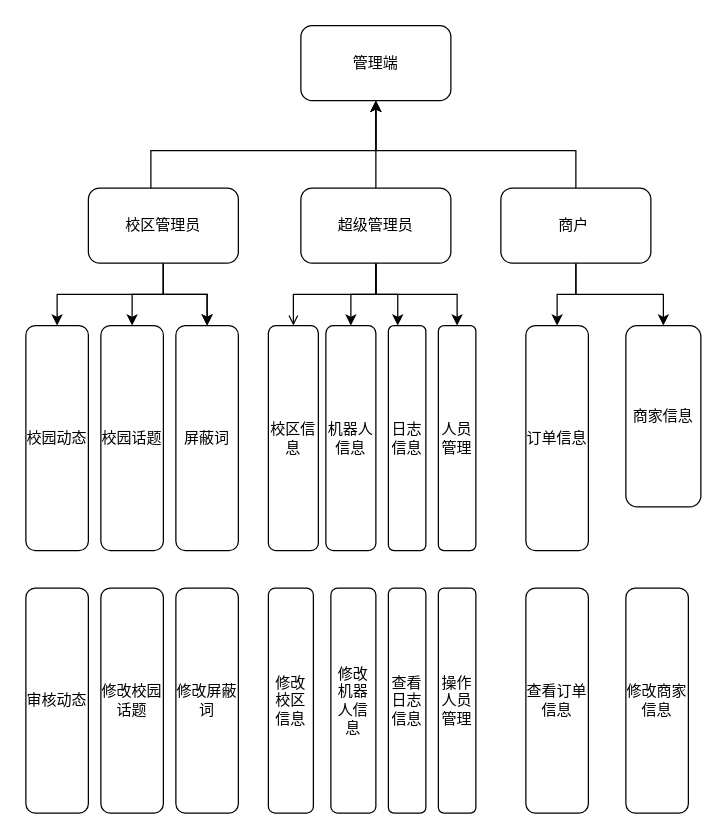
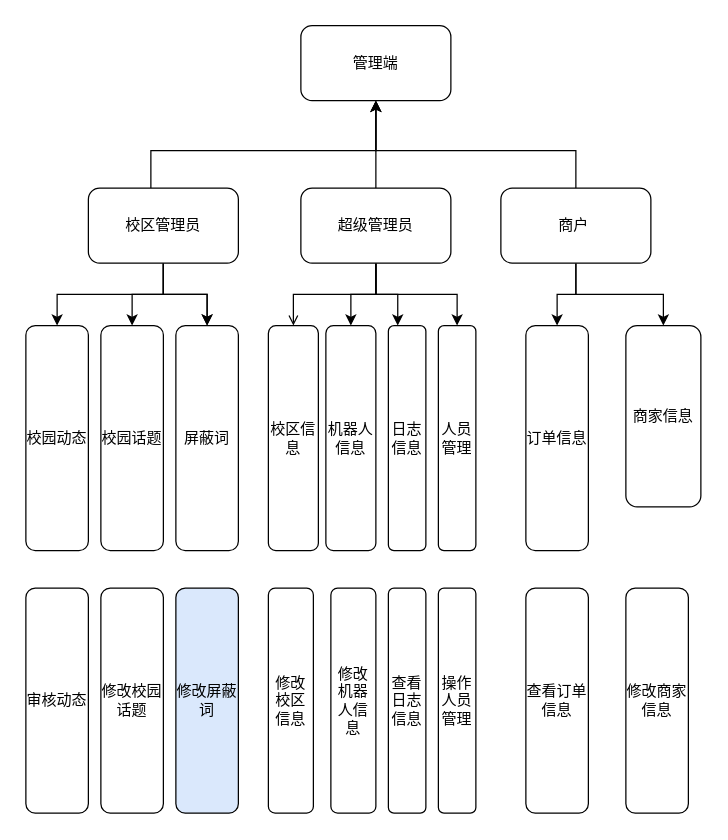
- <mxCell id="29" value="修改屏蔽词" style="rounded=1;whiteSpace=wrap;html=1;" vertex="1" parent="1"><mxGeometry x="140" y="470" width="50" height="180" as="geometry" /></mxCell>
+ <mxCell id="29" value="修改屏蔽词" style="rounded=1;whiteSpace=wrap;html=1;fillColor=#dae8fc;" vertex="1" parent="1"><mxGeometry x="140" y="470" width="50" height="180" as="geometry" /></mxCell>
